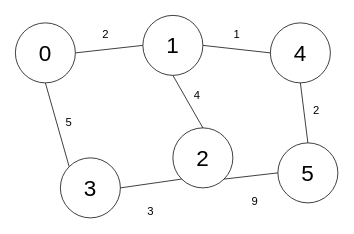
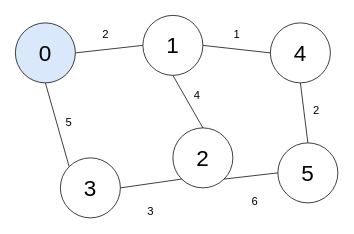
- <mxCell id="5" value="&lt;font style=&quot;font-size: 30px;&quot;&gt;0&lt;/font&gt;" style="ellipse;whiteSpace=wrap;html=1;aspect=fixed;" vertex="1" parent="1"><mxGeometry x="20" y="30" width="80" height="80" as="geometry" /></mxCell>
+ <mxCell id="5" value="&lt;font style=&quot;font-size: 30px;&quot;&gt;0&lt;/font&gt;" style="ellipse;whiteSpace=wrap;html=1;aspect=fixed;fillColor=#dae8fc;" vertex="1" parent="1"><mxGeometry x="20" y="30" width="80" height="80" as="geometry" /></mxCell>
- <mxCell id="21" value="&lt;font style=&quot;font-size: 15px;&quot;&gt;9&lt;br&gt;&lt;/font&gt;" style="edgeLabel;html=1;align=center;verticalAlign=middle;resizable=0;points=[];fontSize=30;" vertex="1" connectable="0" parent="1"><mxGeometry x="340.001" y="260.002" as="geometry"><mxPoint x="-2" y="1" as="offset" /></mxGeometry></mxCell>
+ <mxCell id="21" value="&lt;font style=&quot;font-size: 15px;&quot;&gt;6&lt;br&gt;&lt;/font&gt;" style="edgeLabel;html=1;align=center;verticalAlign=middle;resizable=0;points=[];fontSize=30;" vertex="1" connectable="0" parent="1"><mxGeometry x="340.001" y="260.002" as="geometry"><mxPoint x="-2" y="1" as="offset" /></mxGeometry></mxCell>
